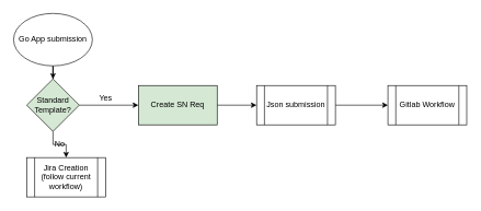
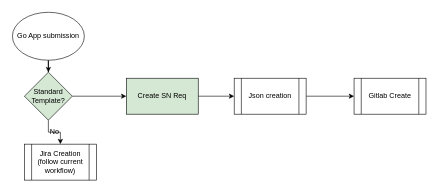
- <mxCell id="13" value="Yes" style="text;html=1;align=center;verticalAlign=middle;resizable=0;points=[];autosize=1;strokeColor=none;fillColor=none;" vertex="1" parent="1"><mxGeometry x="140" y="140" width="40" height="20" as="geometry" /></mxCell>
- <mxCell id="6" value="Json submission" style="shape=process;whiteSpace=wrap;html=1;backgroundOutline=1;" parent="1" vertex="1"><mxGeometry x="390" y="130" width="120" height="60" as="geometry" /></mxCell>
+ <mxCell id="6" value="Json creation" style="shape=process;whiteSpace=wrap;html=1;backgroundOutline=1;" parent="1" vertex="1"><mxGeometry x="390" y="130" width="120" height="60" as="geometry" /></mxCell>
- <mxCell id="12" value="Gitlab Workflow" style="shape=process;whiteSpace=wrap;html=1;backgroundOutline=1;" parent="1" vertex="1"><mxGeometry x="590" y="130" width="120" height="60" as="geometry" /></mxCell>
+ <mxCell id="12" value="Gitlab Create" style="shape=process;whiteSpace=wrap;html=1;backgroundOutline=1;" parent="1" vertex="1"><mxGeometry x="590" y="130" width="120" height="60" as="geometry" /></mxCell>
